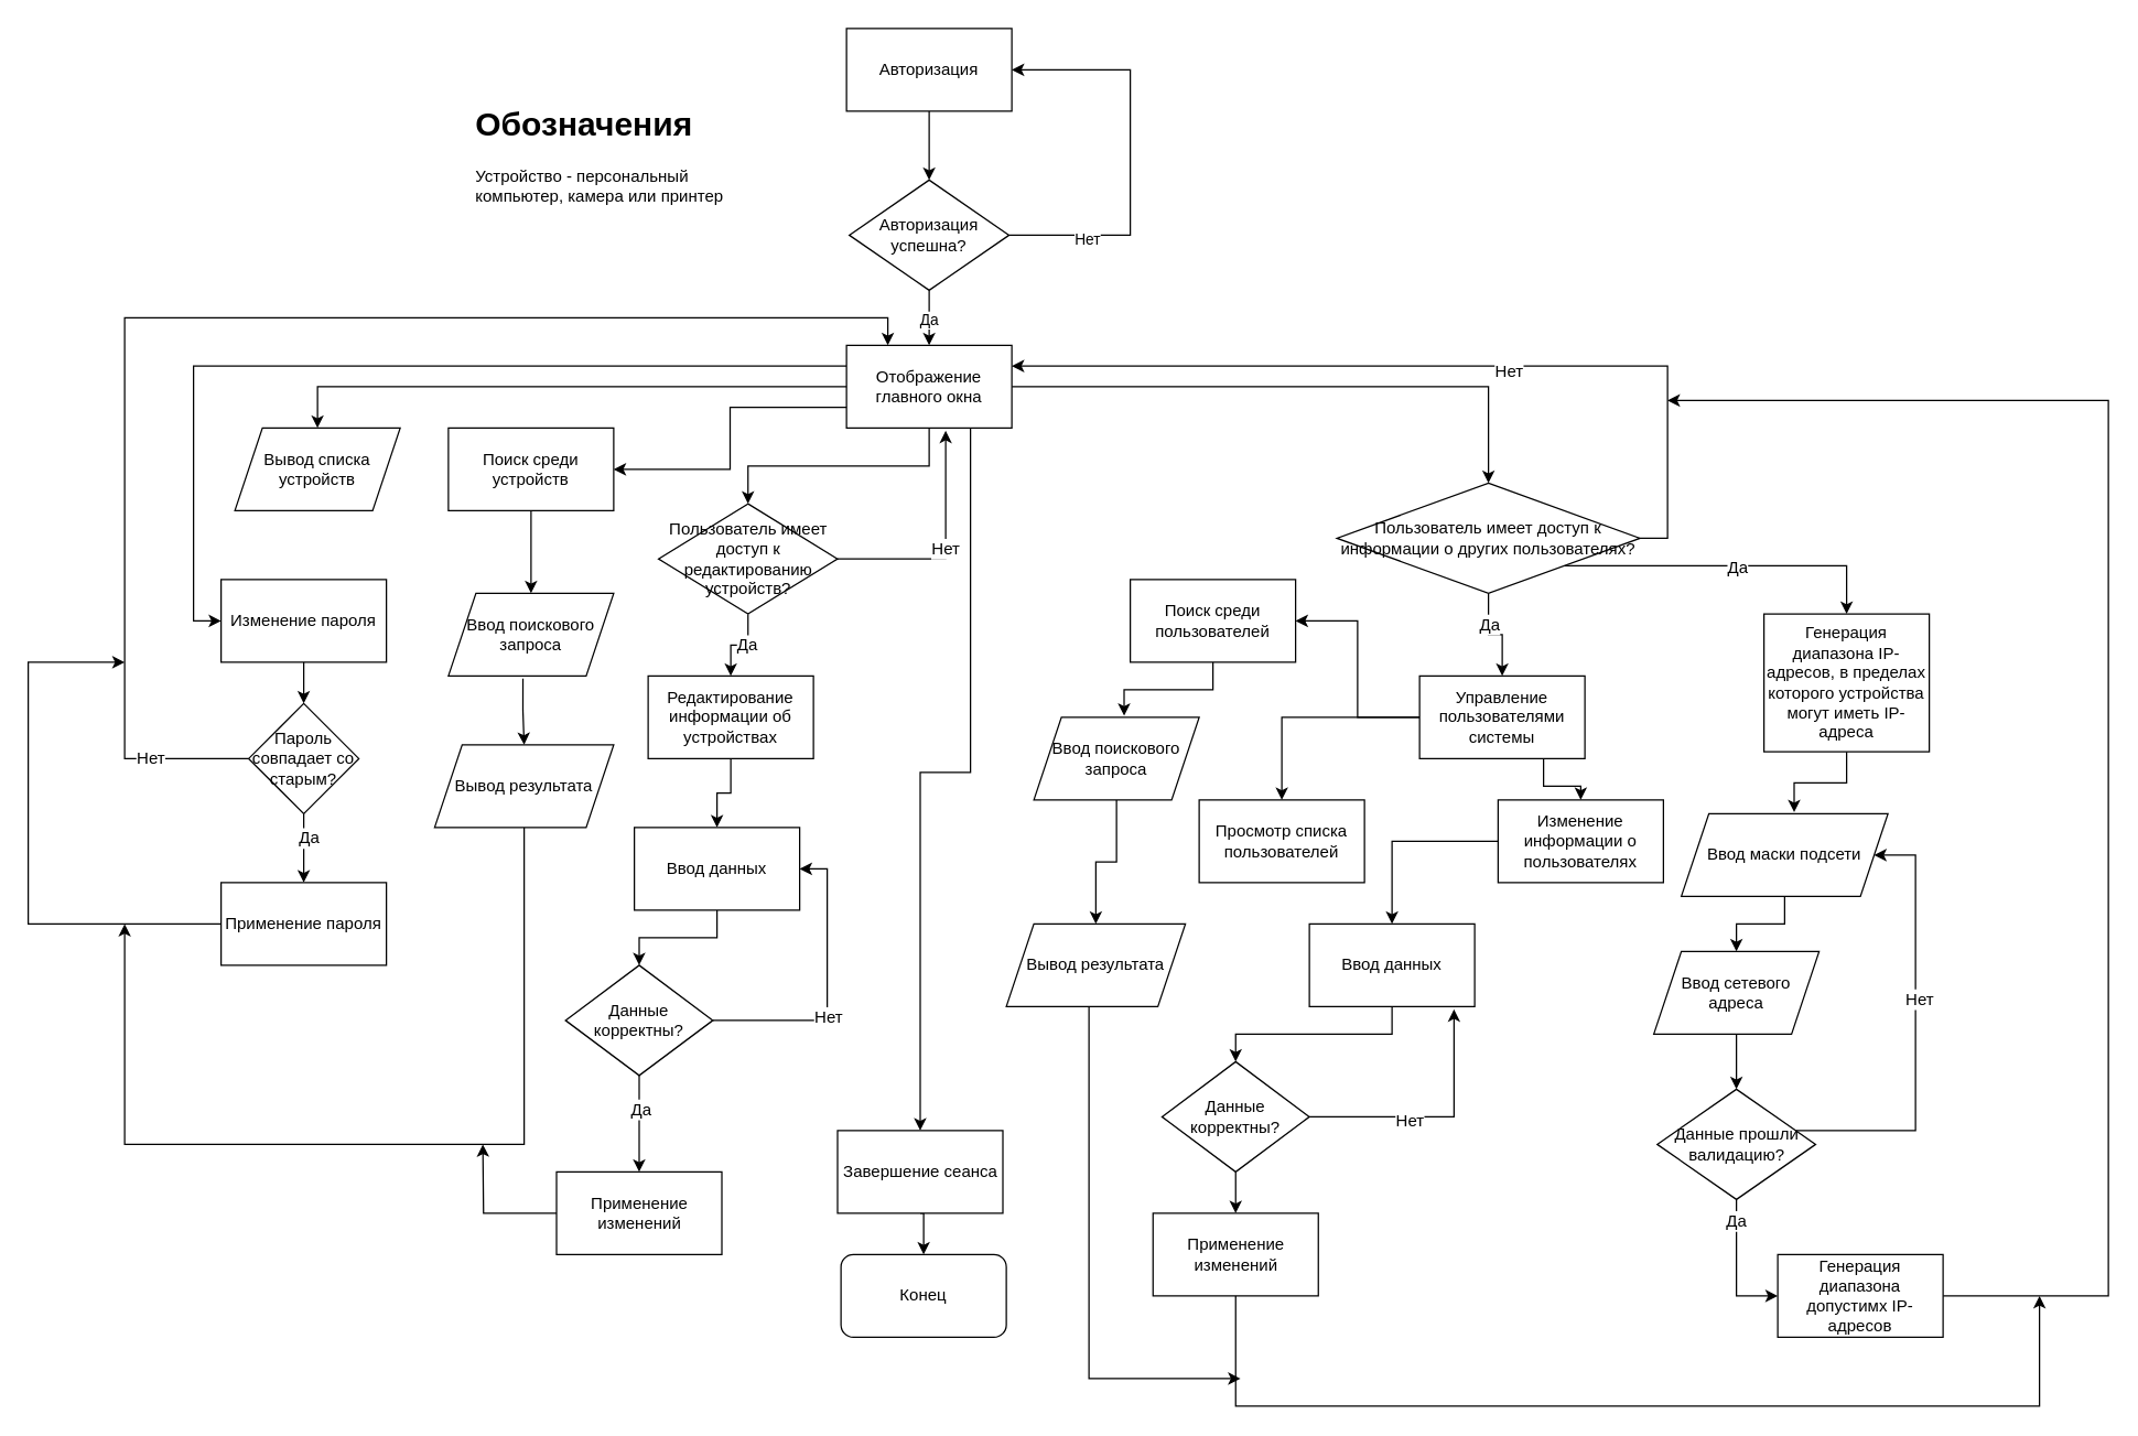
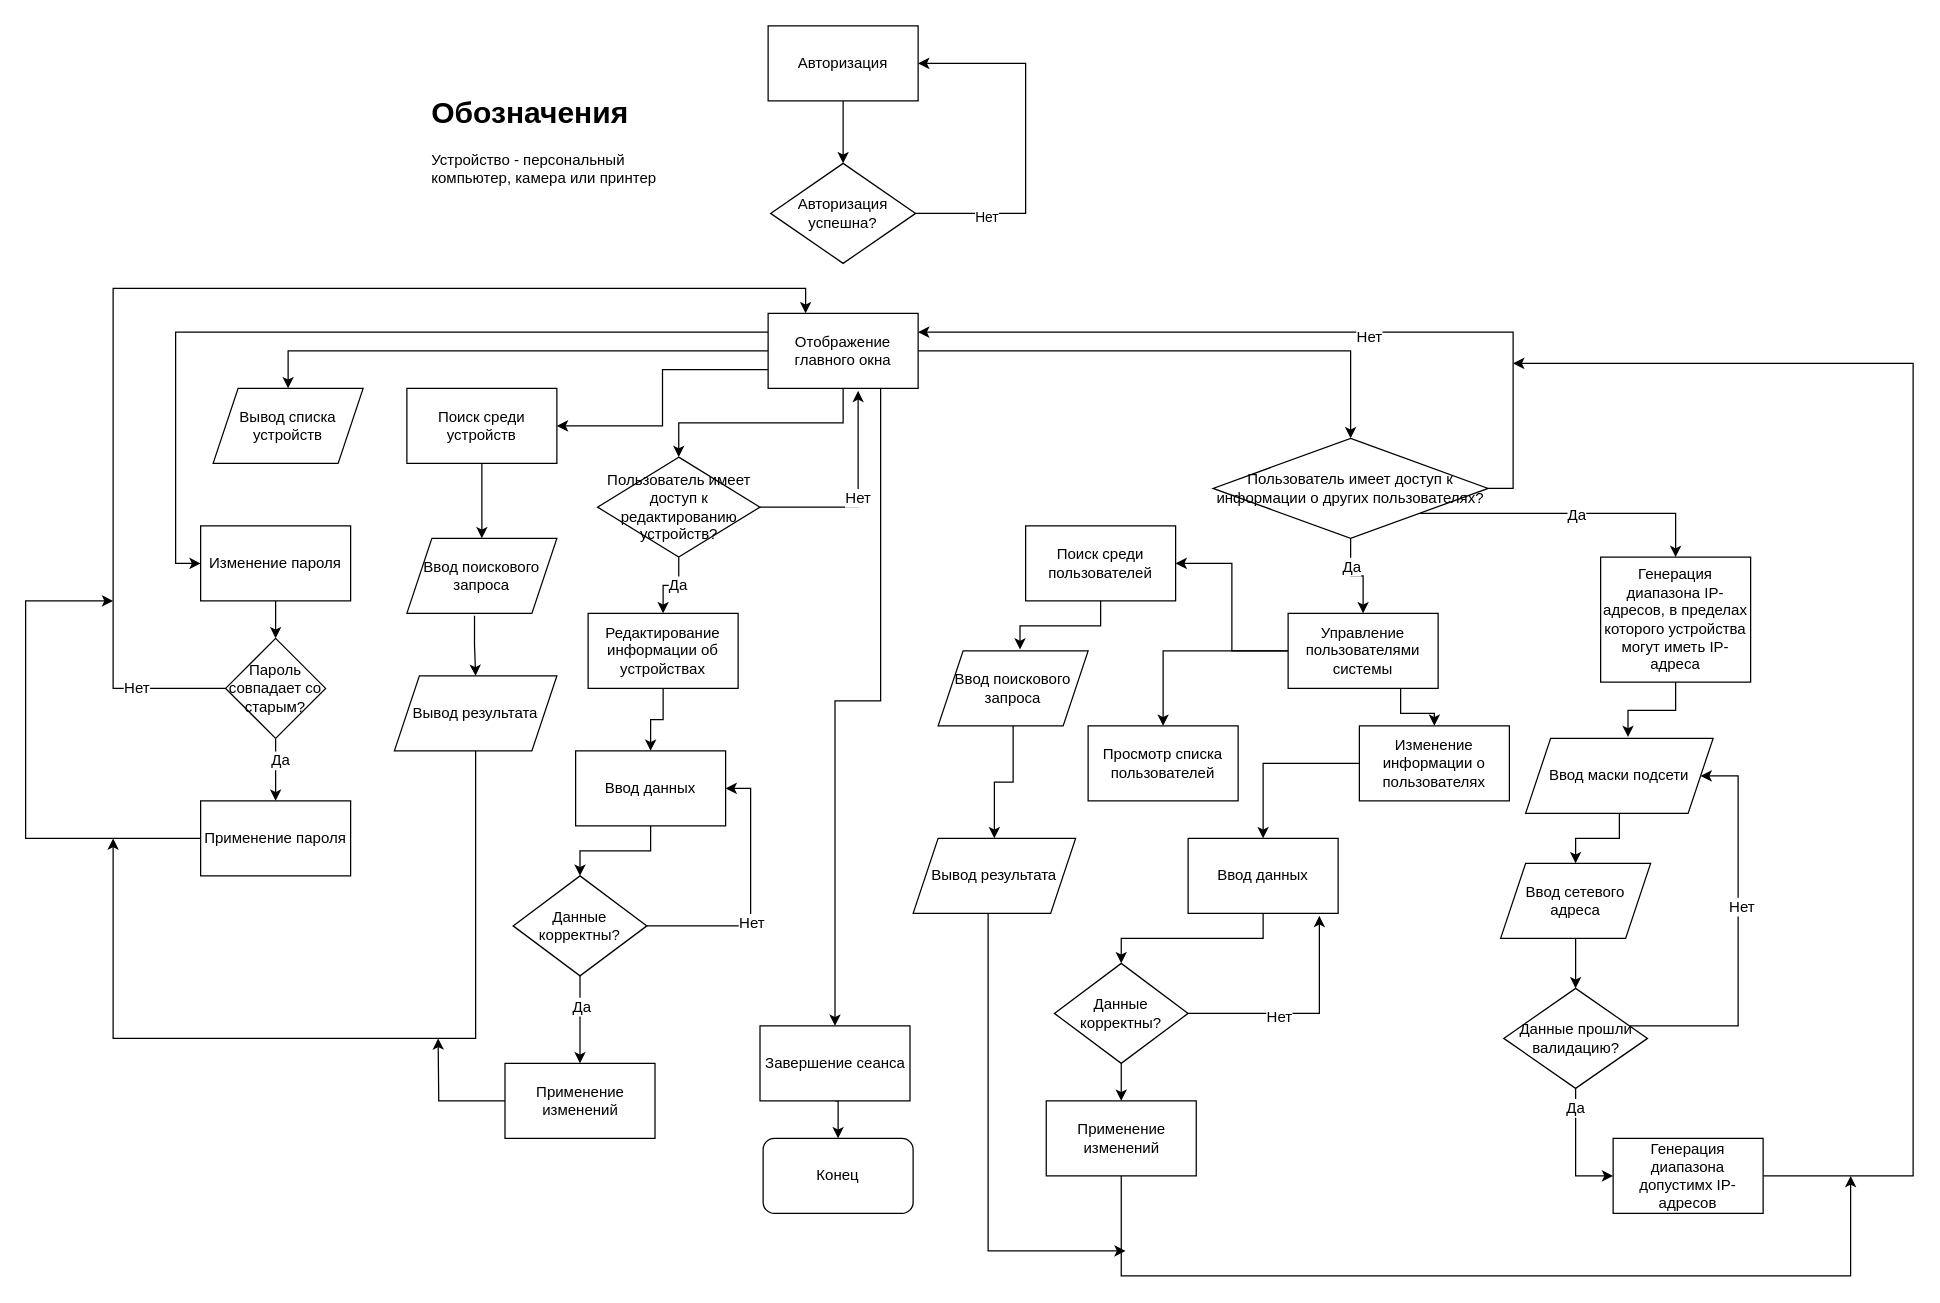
- <mxCell id="7" value="" style="endArrow=classic;html=1;rounded=0;exitX=0.5;exitY=1;exitDx=0;exitDy=0;entryX=0.5;entryY=0;entryDx=0;entryDy=0;edgeStyle=orthogonalEdgeStyle;" edge="1" parent="1" source="3" target="12"><mxGeometry width="50" height="50" relative="1" as="geometry"><mxPoint x="480" y="220" as="sourcePoint" /><mxPoint x="674" y="230" as="targetPoint" /></mxGeometry></mxCell>
- <mxCell id="8" value="Да" style="edgeLabel;html=1;align=center;verticalAlign=middle;resizable=0;points=[];" vertex="1" connectable="0" parent="7"><mxGeometry x="0.037" y="-1" relative="1" as="geometry"><mxPoint as="offset" /></mxGeometry></mxCell>
